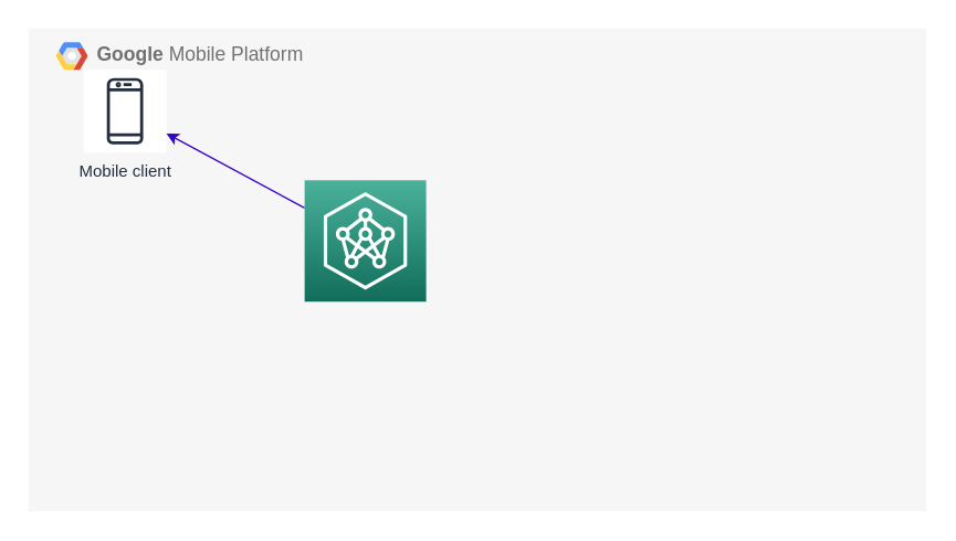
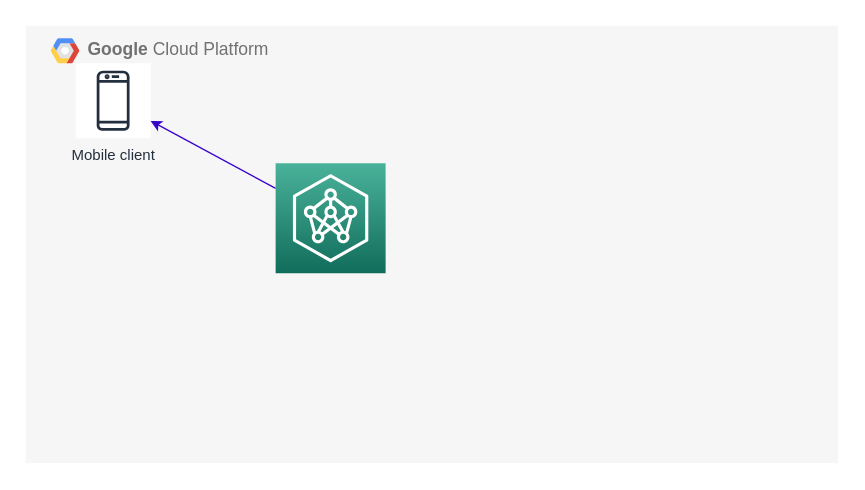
- <mxCell id="2" value="&lt;b&gt;Google &lt;/b&gt;Mobile Platform" style="fillColor=#F6F6F6;strokeColor=none;shadow=0;gradientColor=none;fontSize=14;align=left;spacing=10;fontColor=#717171;9E9E9E;verticalAlign=top;spacingTop=-4;fontStyle=0;spacingLeft=40;html=1;" vertex="1" parent="1"><mxGeometry x="20" y="20" width="650" height="350" as="geometry" /></mxCell>
+ <mxCell id="2" value="&lt;b&gt;Google &lt;/b&gt;Cloud Platform" style="fillColor=#F6F6F6;strokeColor=none;shadow=0;gradientColor=none;fontSize=14;align=left;spacing=10;fontColor=#717171;9E9E9E;verticalAlign=top;spacingTop=-4;fontStyle=0;spacingLeft=40;html=1;" vertex="1" parent="1"><mxGeometry x="20" y="20" width="650" height="350" as="geometry" /></mxCell>
